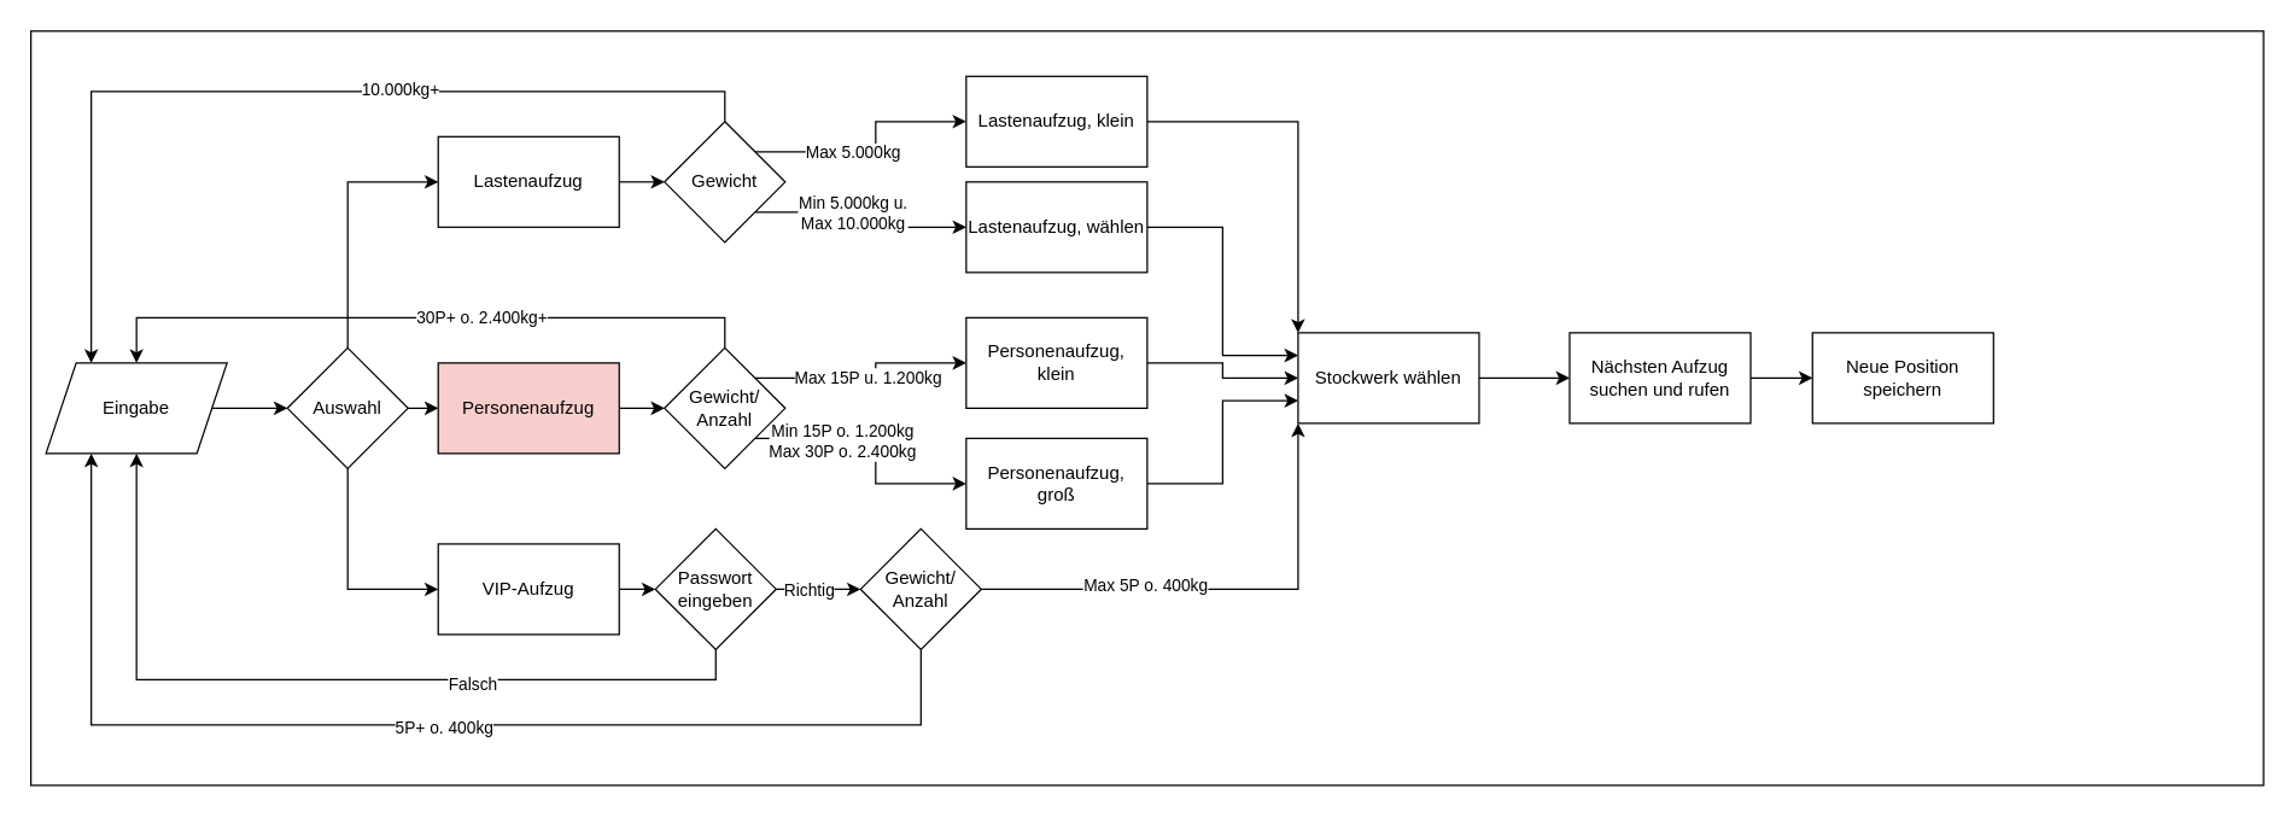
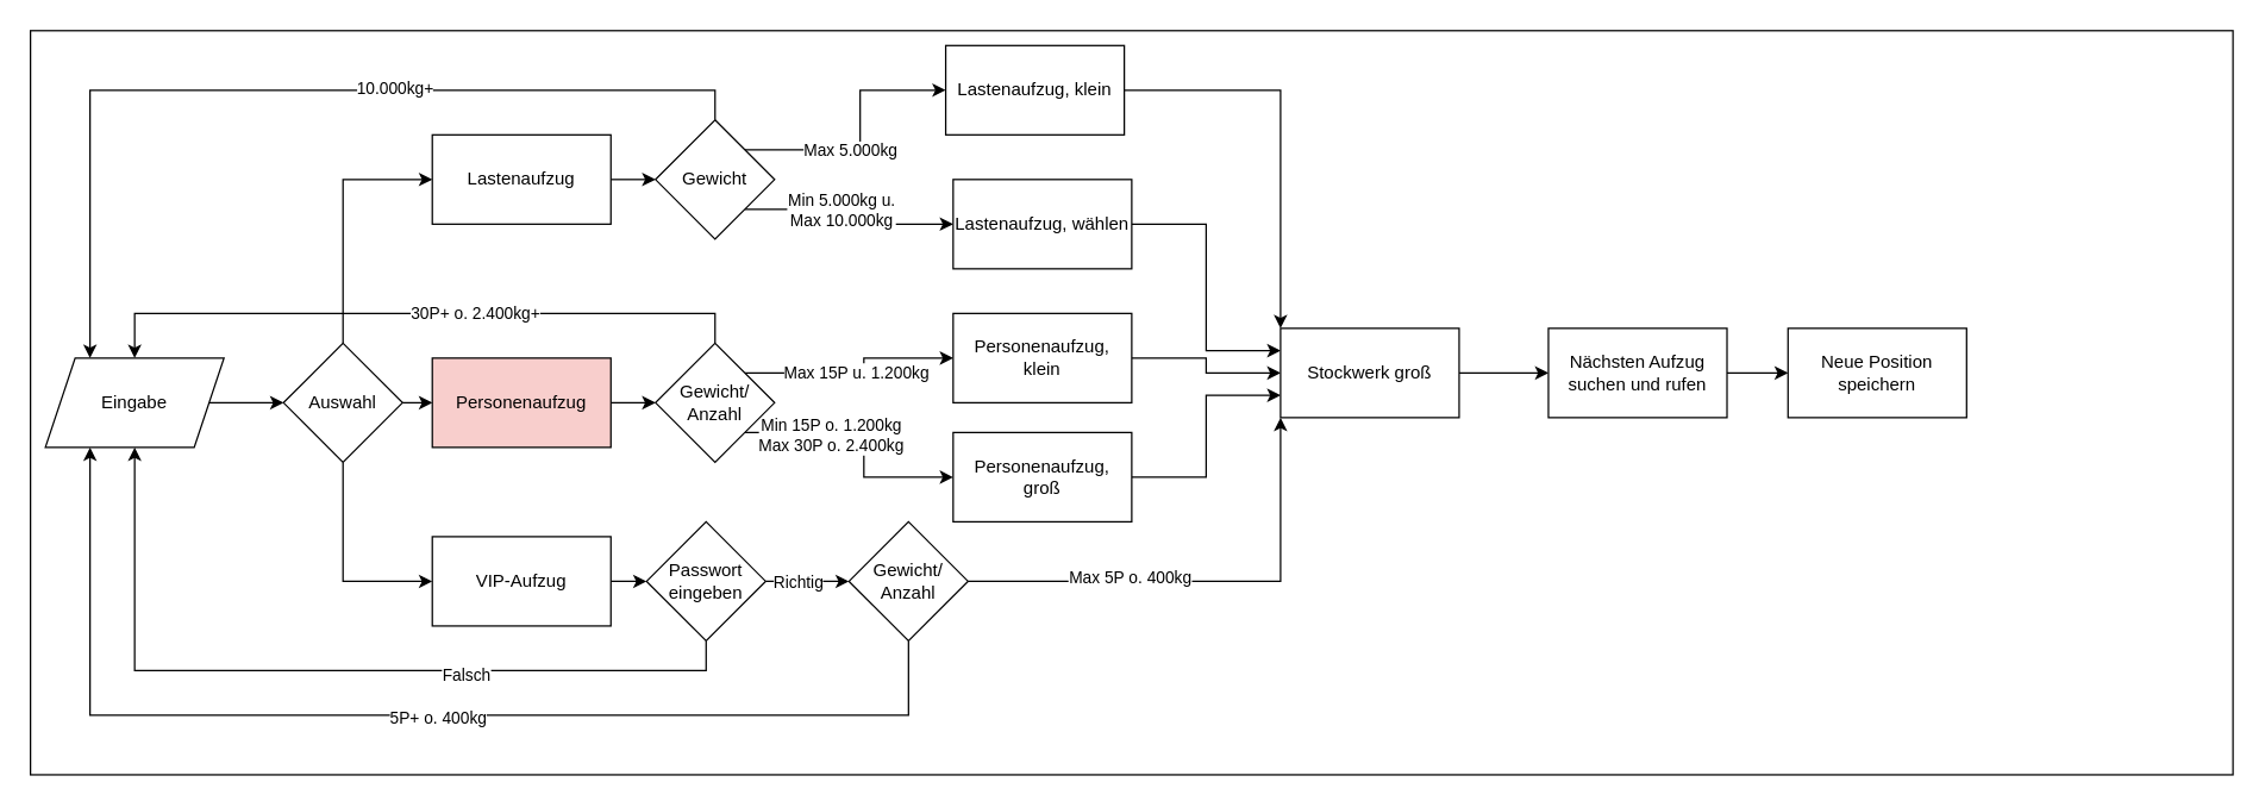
- <mxCell id="29" value="Lastenaufzug, klein" style="rounded=0;whiteSpace=wrap;html=1;" vertex="1" parent="1"><mxGeometry x="640" y="50" width="120" height="60" as="geometry" /></mxCell>
+ <mxCell id="29" value="Lastenaufzug, klein" style="rounded=0;whiteSpace=wrap;html=1;" vertex="1" parent="1"><mxGeometry x="635" y="30" width="120" height="60" as="geometry" /></mxCell>
- <mxCell id="42" value="Stockwerk wählen" style="rounded=0;whiteSpace=wrap;html=1;" vertex="1" parent="1"><mxGeometry x="860" y="220" width="120" height="60" as="geometry" /></mxCell>
+ <mxCell id="42" value="Stockwerk groß" style="rounded=0;whiteSpace=wrap;html=1;" vertex="1" parent="1"><mxGeometry x="860" y="220" width="120" height="60" as="geometry" /></mxCell>
